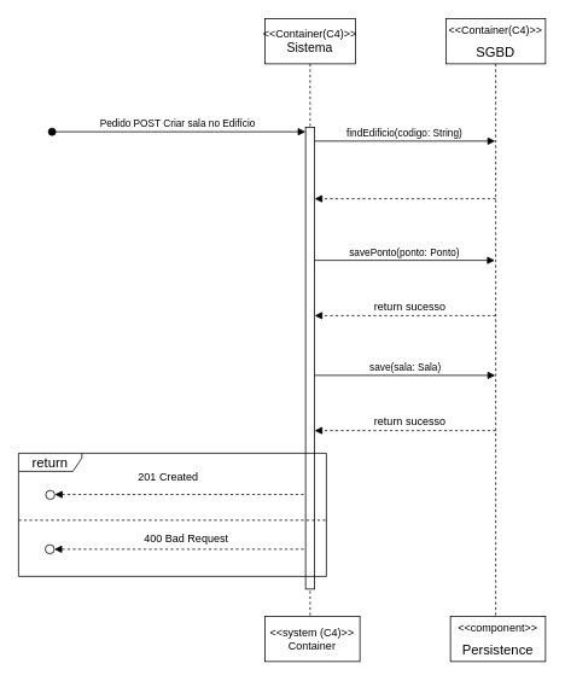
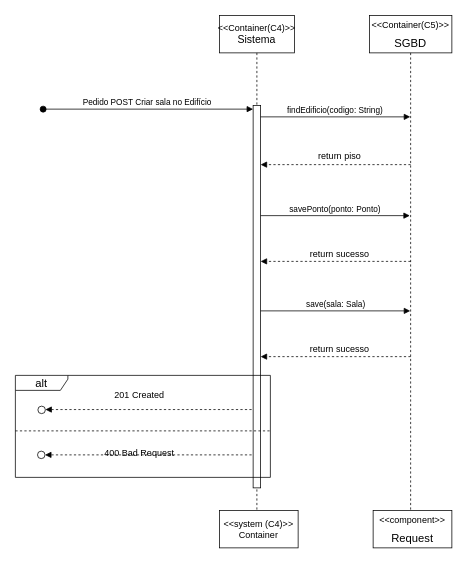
- <mxCell id="15" value="&lt;p style=&quot;line-height: 100%;&quot;&gt;&amp;lt;&amp;lt;Container(C4)&amp;gt;&amp;gt;&lt;br&gt;&lt;/p&gt;&lt;p style=&quot;line-height: 100%;&quot;&gt;&lt;span style=&quot;font-size: 15px;&quot;&gt;SGBD&lt;/span&gt;&lt;/p&gt;" style="shape=umlLifeline;perimeter=lifelinePerimeter;whiteSpace=wrap;html=1;container=1;dropTarget=0;collapsible=0;recursiveResize=0;outlineConnect=0;portConstraint=eastwest;newEdgeStyle={&quot;curved&quot;:0,&quot;rounded&quot;:0};size=50;" parent="1" vertex="1"><mxGeometry x="492" y="20" width="110" height="670" as="geometry" /></mxCell>
+ <mxCell id="15" value="&lt;p style=&quot;line-height: 100%;&quot;&gt;&amp;lt;&amp;lt;Container(C5)&amp;gt;&amp;gt;&lt;br&gt;&lt;/p&gt;&lt;p style=&quot;line-height: 100%;&quot;&gt;&lt;span style=&quot;font-size: 15px;&quot;&gt;SGBD&lt;/span&gt;&lt;/p&gt;" style="shape=umlLifeline;perimeter=lifelinePerimeter;whiteSpace=wrap;html=1;container=1;dropTarget=0;collapsible=0;recursiveResize=0;outlineConnect=0;portConstraint=eastwest;newEdgeStyle={&quot;curved&quot;:0,&quot;rounded&quot;:0};size=50;" parent="1" vertex="1"><mxGeometry x="492" y="20" width="110" height="670" as="geometry" /></mxCell>
+ <mxCell id="21" value="return piso" style="text;html=1;align=center;verticalAlign=middle;resizable=0;points=[];autosize=1;strokeColor=none;fillColor=none;" parent="1" vertex="1"><mxGeometry x="412" y="193" width="80" height="30" as="geometry" /></mxCell>
- <mxCell id="7" value="&lt;font style=&quot;font-size: 15px;&quot;&gt;return&lt;/font&gt;" style="shape=umlFrame;whiteSpace=wrap;html=1;pointerEvents=0;recursiveResize=0;container=1;collapsible=0;width=70;align=center;height=20;" parent="1" vertex="1"><mxGeometry x="20" y="500" width="340" height="136" as="geometry" /></mxCell>
+ <mxCell id="7" value="&lt;font style=&quot;font-size: 15px;&quot;&gt;alt&lt;/font&gt;" style="shape=umlFrame;whiteSpace=wrap;html=1;pointerEvents=0;recursiveResize=0;container=1;collapsible=0;width=70;align=center;height=20;" parent="1" vertex="1"><mxGeometry x="20" y="500" width="340" height="136" as="geometry" /></mxCell>
- <mxCell id="9" value="&lt;div&gt;400 Bad Request&lt;/div&gt;&lt;div&gt;&lt;br&gt;&lt;/div&gt;" style="text;html=1;align=center;verticalAlign=middle;resizable=0;points=[];autosize=1;strokeColor=none;fillColor=none;" parent="7" vertex="1"><mxGeometry x="124.5" y="81" width="120" height="40" as="geometry" /></mxCell>
+ <mxCell id="9" value="&lt;div&gt;400 Bad Request&lt;/div&gt;&lt;div&gt;&lt;br&gt;&lt;/div&gt;" style="text;html=1;align=center;verticalAlign=middle;resizable=0;points=[];autosize=1;strokeColor=none;fillColor=none;" parent="7" vertex="1"><mxGeometry x="104.5" y="91" width="120" height="40" as="geometry" /></mxCell>
- <mxCell id="16" value="&lt;p style=&quot;line-height: 100%;&quot;&gt;&amp;lt;&amp;lt;component&amp;gt;&amp;gt;&lt;br&gt;&lt;/p&gt;&lt;p style=&quot;line-height: 100%;&quot;&gt;&lt;span style=&quot;font-size: 15px;&quot;&gt;Persistence&lt;/span&gt;&lt;/p&gt;" style="shape=umlLifeline;perimeter=lifelinePerimeter;whiteSpace=wrap;html=1;container=1;dropTarget=0;collapsible=0;recursiveResize=0;outlineConnect=0;portConstraint=eastwest;newEdgeStyle={&quot;curved&quot;:0,&quot;rounded&quot;:0};size=50;" parent="1" vertex="1"><mxGeometry x="497" y="680" width="105" height="50" as="geometry" /></mxCell>
+ <mxCell id="16" value="&lt;p style=&quot;line-height: 100%;&quot;&gt;&amp;lt;&amp;lt;component&amp;gt;&amp;gt;&lt;br&gt;&lt;/p&gt;&lt;p style=&quot;line-height: 100%;&quot;&gt;&lt;span style=&quot;font-size: 15px;&quot;&gt;Request&lt;/span&gt;&lt;/p&gt;" style="shape=umlLifeline;perimeter=lifelinePerimeter;whiteSpace=wrap;html=1;container=1;dropTarget=0;collapsible=0;recursiveResize=0;outlineConnect=0;portConstraint=eastwest;newEdgeStyle={&quot;curved&quot;:0,&quot;rounded&quot;:0};size=50;" parent="1" vertex="1"><mxGeometry x="497" y="680" width="105" height="50" as="geometry" /></mxCell>
